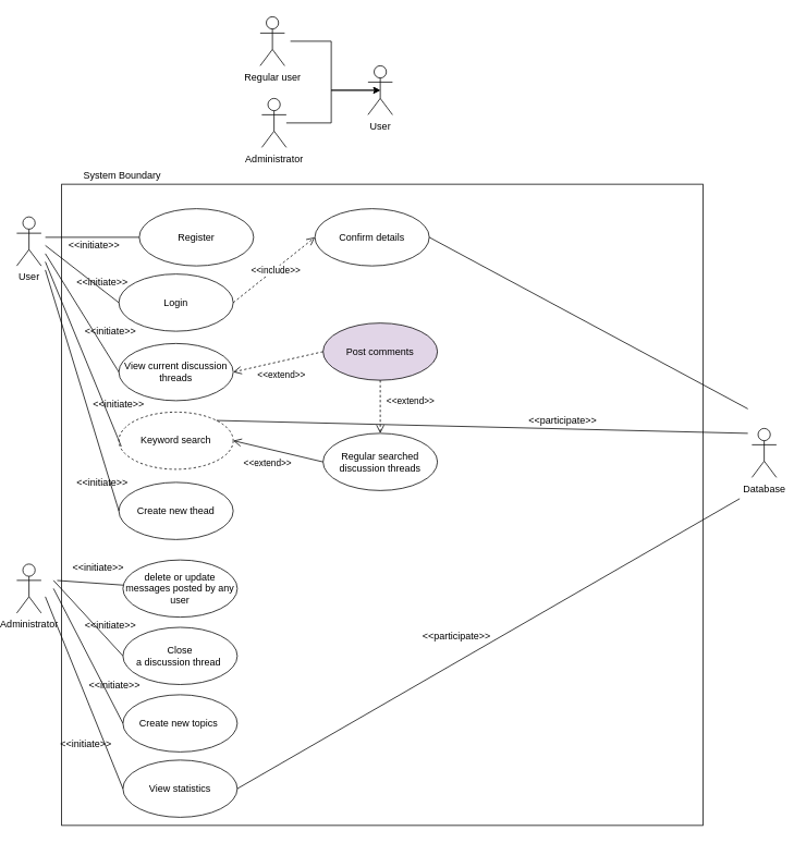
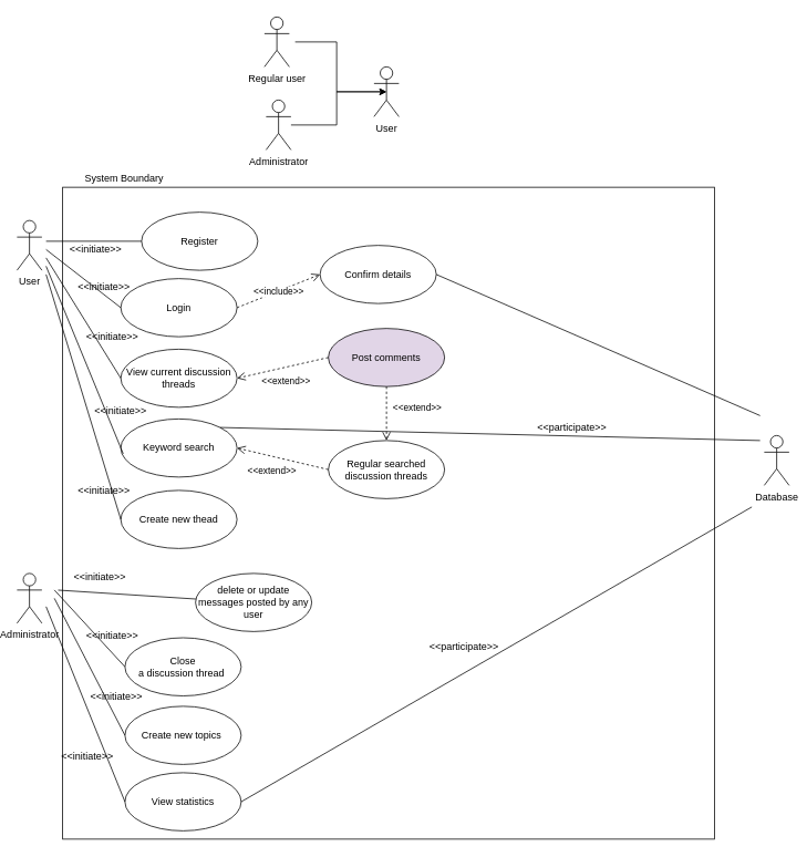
- <mxCell id="9" value="Confirm details" style="ellipse;whiteSpace=wrap;html=1;" vertex="1" parent="1"><mxGeometry x="385" y="255" width="140" height="70" as="geometry" /></mxCell>
+ <mxCell id="9" value="Confirm details" style="ellipse;whiteSpace=wrap;html=1;" vertex="1" parent="1"><mxGeometry x="385" y="295" width="140" height="70" as="geometry" /></mxCell>
- <mxCell id="12" value="Keyword search" style="ellipse;whiteSpace=wrap;html=1;dashed=1;" vertex="1" parent="1"><mxGeometry x="145" y="504" width="140" height="70" as="geometry" /></mxCell>
+ <mxCell id="12" value="Keyword search" style="ellipse;whiteSpace=wrap;html=1;" vertex="1" parent="1"><mxGeometry x="145" y="504" width="140" height="70" as="geometry" /></mxCell>
- <mxCell id="34" value="&amp;lt;&amp;lt;extend&amp;gt;&amp;gt;&lt;br&gt;&lt;br&gt;" style="html=1;verticalAlign=bottom;endArrow=open;dashed=0;endSize=8;entryX=1;entryY=0.5;entryDx=0;entryDy=0;exitX=0;exitY=0.5;exitDx=0;exitDy=0;" edge="1" parent="1" source="33" target="12"><mxGeometry x="0.058" y="38" relative="1" as="geometry"><mxPoint x="385.029" y="527.5" as="sourcePoint" /><mxPoint x="275.618" y="552.206" as="targetPoint" /><mxPoint x="-1" as="offset" /></mxGeometry></mxCell>
+ <mxCell id="34" value="&amp;lt;&amp;lt;extend&amp;gt;&amp;gt;&lt;br&gt;&lt;br&gt;" style="html=1;verticalAlign=bottom;endArrow=open;dashed=1;endSize=8;entryX=1;entryY=0.5;entryDx=0;entryDy=0;exitX=0;exitY=0.5;exitDx=0;exitDy=0;" edge="1" parent="1" source="33" target="12"><mxGeometry x="0.058" y="38" relative="1" as="geometry"><mxPoint x="385.029" y="527.5" as="sourcePoint" /><mxPoint x="275.618" y="552.206" as="targetPoint" /><mxPoint x="-1" as="offset" /></mxGeometry></mxCell>
- <mxCell id="14" value="&lt;div&gt;delete or update messages posted by any user&lt;/div&gt;" style="ellipse;whiteSpace=wrap;html=1;" vertex="1" parent="1"><mxGeometry x="150" y="685" width="140" height="70" as="geometry" /></mxCell>
+ <mxCell id="14" value="&lt;div&gt;delete or update messages posted by any user&lt;/div&gt;" style="ellipse;whiteSpace=wrap;html=1;" vertex="1" parent="1"><mxGeometry x="235" y="690" width="140" height="70" as="geometry" /></mxCell>
